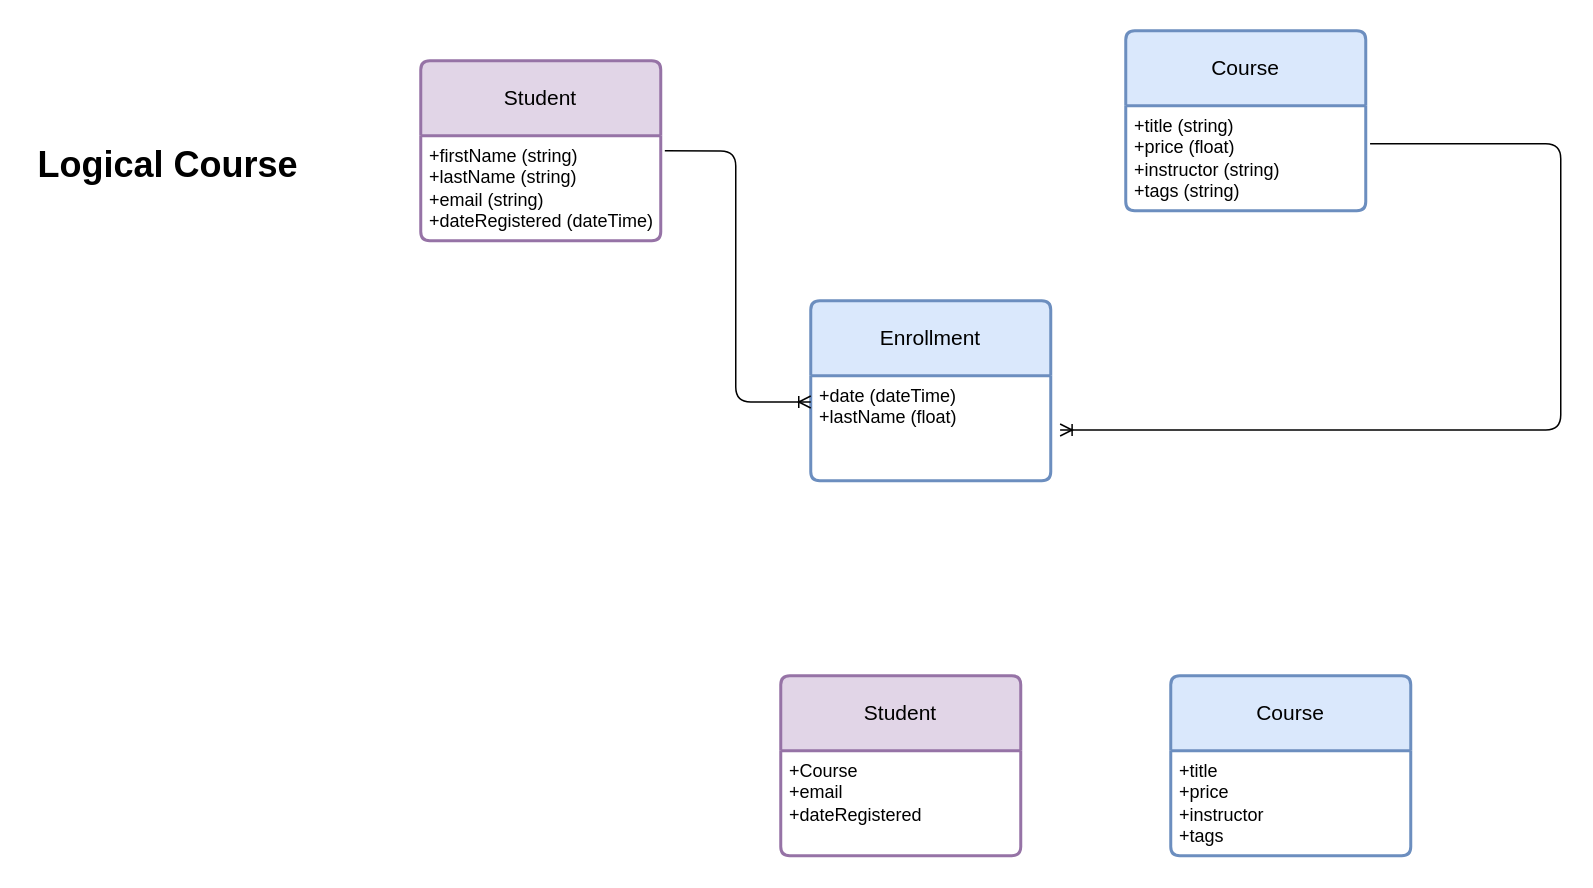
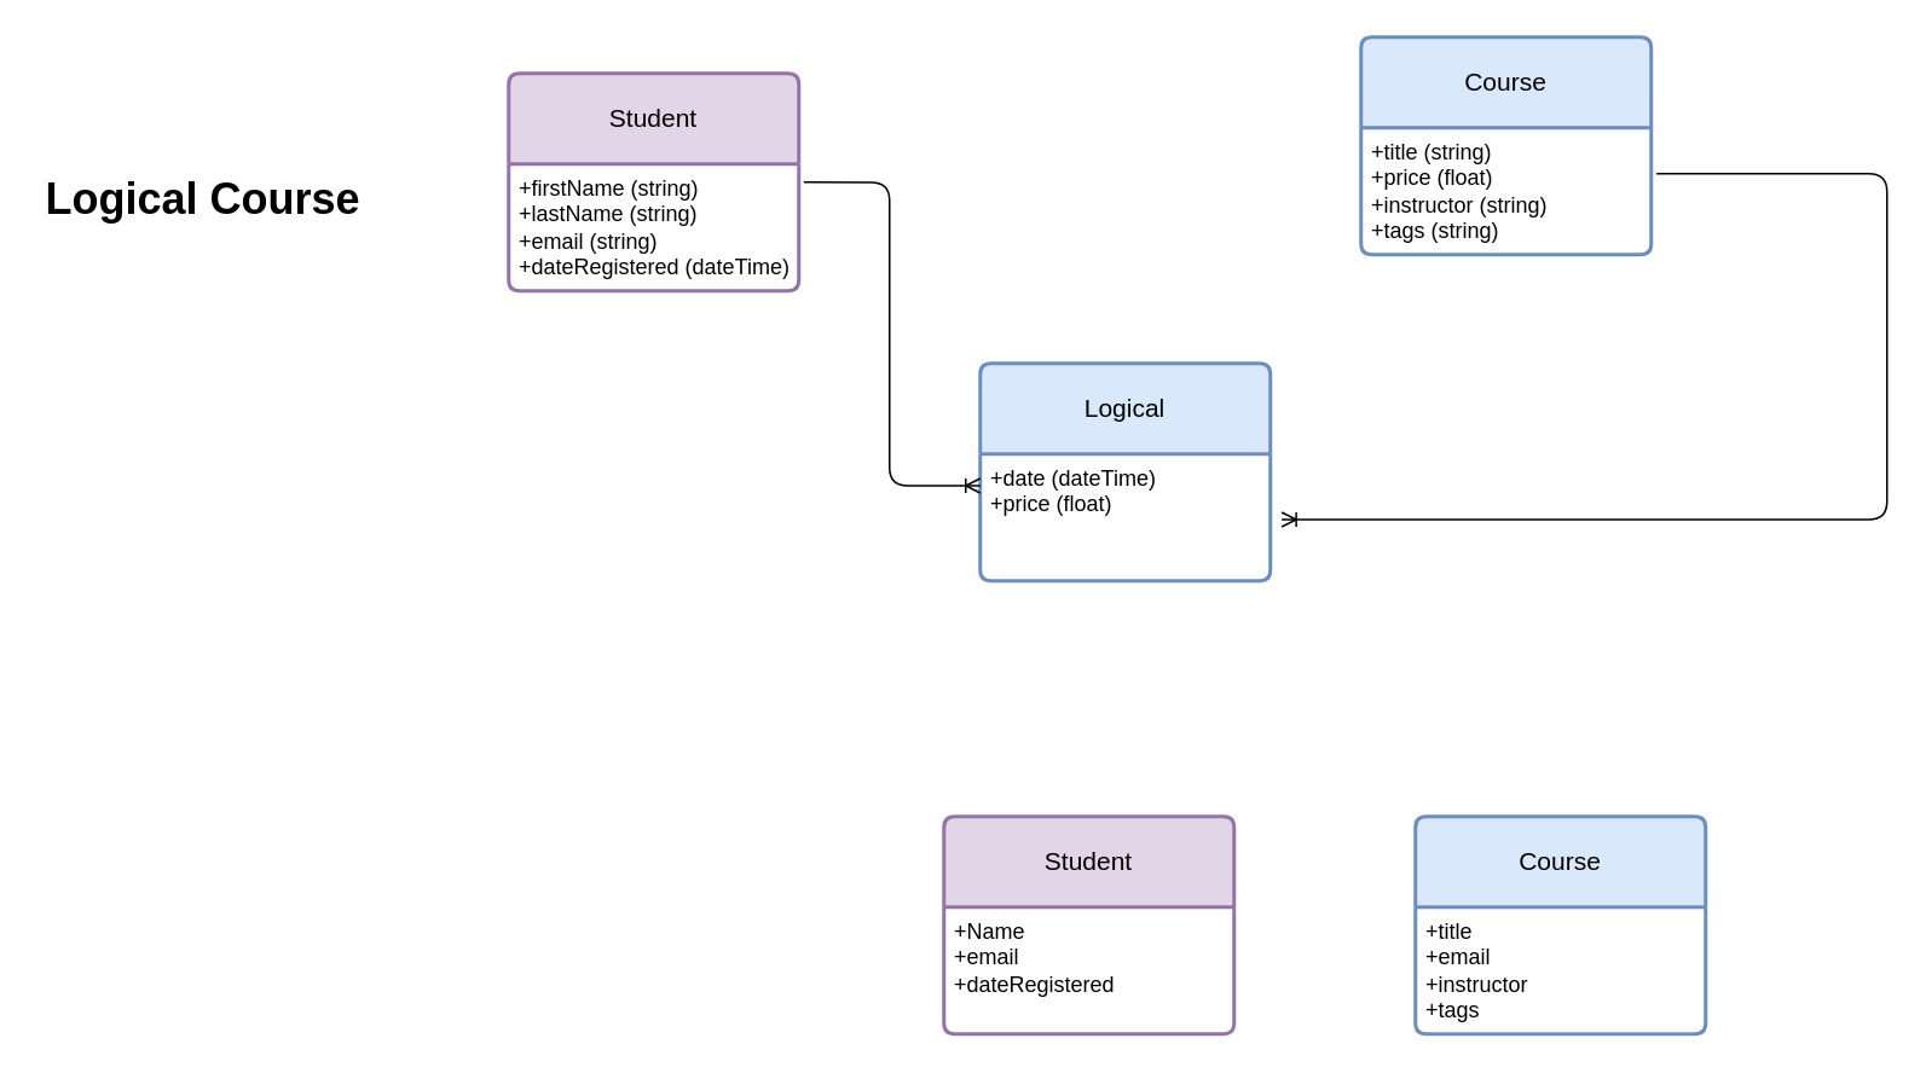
- <mxCell id="6" value="Enrollment" style="swimlane;childLayout=stackLayout;horizontal=1;startSize=50;horizontalStack=0;rounded=1;fontSize=14;fontStyle=0;strokeWidth=2;resizeParent=0;resizeLast=1;shadow=0;dashed=0;align=center;arcSize=4;whiteSpace=wrap;html=1;fillColor=#dae8fc;strokeColor=#6c8ebf;glass=0;" vertex="1" parent="1"><mxGeometry x="540" y="200" width="160" height="120" as="geometry" /></mxCell>
+ <mxCell id="6" value="Logical" style="swimlane;childLayout=stackLayout;horizontal=1;startSize=50;horizontalStack=0;rounded=1;fontSize=14;fontStyle=0;strokeWidth=2;resizeParent=0;resizeLast=1;shadow=0;dashed=0;align=center;arcSize=4;whiteSpace=wrap;html=1;fillColor=#dae8fc;strokeColor=#6c8ebf;glass=0;" vertex="1" parent="1"><mxGeometry x="540" y="200" width="160" height="120" as="geometry" /></mxCell>
- <mxCell id="7" value="+date (dateTime)&lt;br&gt;+lastName (float)" style="align=left;strokeColor=none;fillColor=none;spacingLeft=4;fontSize=12;verticalAlign=top;resizable=0;rotatable=0;part=1;html=1;" vertex="1" parent="6"><mxGeometry y="50" width="160" height="70" as="geometry" /></mxCell>
+ <mxCell id="7" value="+date (dateTime)&lt;br&gt;+price (float)" style="align=left;strokeColor=none;fillColor=none;spacingLeft=4;fontSize=12;verticalAlign=top;resizable=0;rotatable=0;part=1;html=1;" vertex="1" parent="6"><mxGeometry y="50" width="160" height="70" as="geometry" /></mxCell>
- <mxCell id="11" value="+Course&amp;nbsp;&lt;br&gt;+email&amp;nbsp;&lt;br&gt;+dateRegistered&amp;nbsp;" style="align=left;strokeColor=none;fillColor=none;spacingLeft=4;fontSize=12;verticalAlign=top;resizable=0;rotatable=0;part=1;html=1;" vertex="1" parent="10"><mxGeometry y="50" width="160" height="70" as="geometry" /></mxCell>
+ <mxCell id="11" value="+Name&amp;nbsp;&lt;br&gt;+email&amp;nbsp;&lt;br&gt;+dateRegistered&amp;nbsp;" style="align=left;strokeColor=none;fillColor=none;spacingLeft=4;fontSize=12;verticalAlign=top;resizable=0;rotatable=0;part=1;html=1;" vertex="1" parent="10"><mxGeometry y="50" width="160" height="70" as="geometry" /></mxCell>
- <mxCell id="13" value="+title&lt;br&gt;+price&lt;br&gt;+instructor&lt;br&gt;+tags" style="align=left;strokeColor=none;fillColor=none;spacingLeft=4;fontSize=12;verticalAlign=top;resizable=0;rotatable=0;part=1;html=1;" vertex="1" parent="12"><mxGeometry y="50" width="160" height="70" as="geometry" /></mxCell>
+ <mxCell id="13" value="+title&lt;br&gt;+email&lt;br&gt;+instructor&lt;br&gt;+tags" style="align=left;strokeColor=none;fillColor=none;spacingLeft=4;fontSize=12;verticalAlign=top;resizable=0;rotatable=0;part=1;html=1;" vertex="1" parent="12"><mxGeometry y="50" width="160" height="70" as="geometry" /></mxCell>
